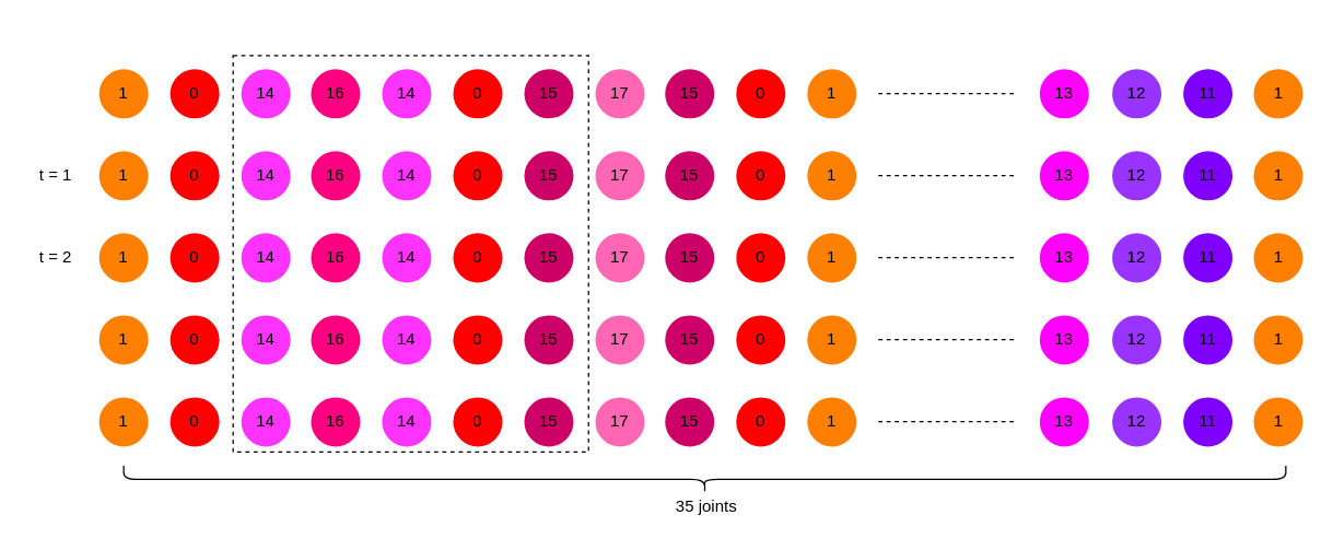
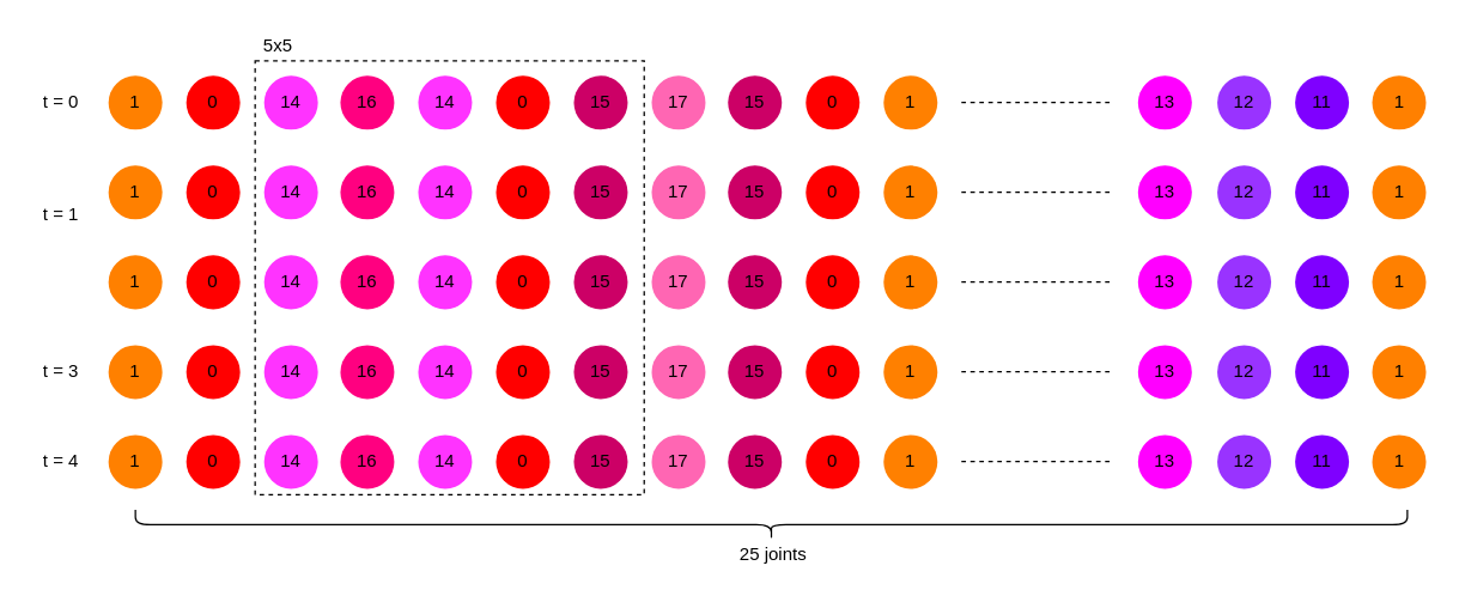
+ <mxCell id="88" value="5x5" style="text;html=1;align=center;verticalAlign=middle;resizable=0;points=[];autosize=1;" parent="1" vertex="1"><mxGeometry x="170" y="20" width="30" height="20" as="geometry" /></mxCell>
+ <mxCell id="18" value="t = 0" style="text;html=1;align=center;verticalAlign=middle;resizable=0;points=[];autosize=1;" parent="1" vertex="1"><mxGeometry x="20" y="58" width="40" height="20" as="geometry" /></mxCell>
- <mxCell id="35" value="t = 1" style="text;html=1;align=center;verticalAlign=middle;resizable=0;points=[];autosize=1;" parent="1" vertex="1"><mxGeometry x="20" y="118" width="40" height="20" as="geometry" /></mxCell>
+ <mxCell id="35" value="t = 1" style="text;html=1;align=center;verticalAlign=middle;resizable=0;points=[];autosize=1;" parent="1" vertex="1"><mxGeometry x="20" y="133" width="40" height="20" as="geometry" /></mxCell>
- <mxCell id="52" value="t = 2" style="text;html=1;align=center;verticalAlign=middle;resizable=0;points=[];autosize=1;" parent="1" vertex="1"><mxGeometry x="20" y="178" width="40" height="20" as="geometry" /></mxCell>
+ <mxCell id="69" value="t = 3" style="text;html=1;align=center;verticalAlign=middle;resizable=0;points=[];autosize=1;" parent="1" vertex="1"><mxGeometry x="20" y="238" width="40" height="20" as="geometry" /></mxCell>
+ <mxCell id="86" value="t = 4" style="text;html=1;align=center;verticalAlign=middle;resizable=0;points=[];autosize=1;" parent="1" vertex="1"><mxGeometry x="20" y="298" width="40" height="20" as="geometry" /></mxCell>
- <mxCell id="90" value="35 joints" style="text;html=1;align=center;verticalAlign=middle;resizable=0;points=[];autosize=1;" vertex="1" parent="1"><mxGeometry x="486" y="360" width="60" height="20" as="geometry" /></mxCell>
+ <mxCell id="90" value="25 joints" style="text;html=1;align=center;verticalAlign=middle;resizable=0;points=[];autosize=1;" vertex="1" parent="1"><mxGeometry x="486" y="360" width="60" height="20" as="geometry" /></mxCell>
